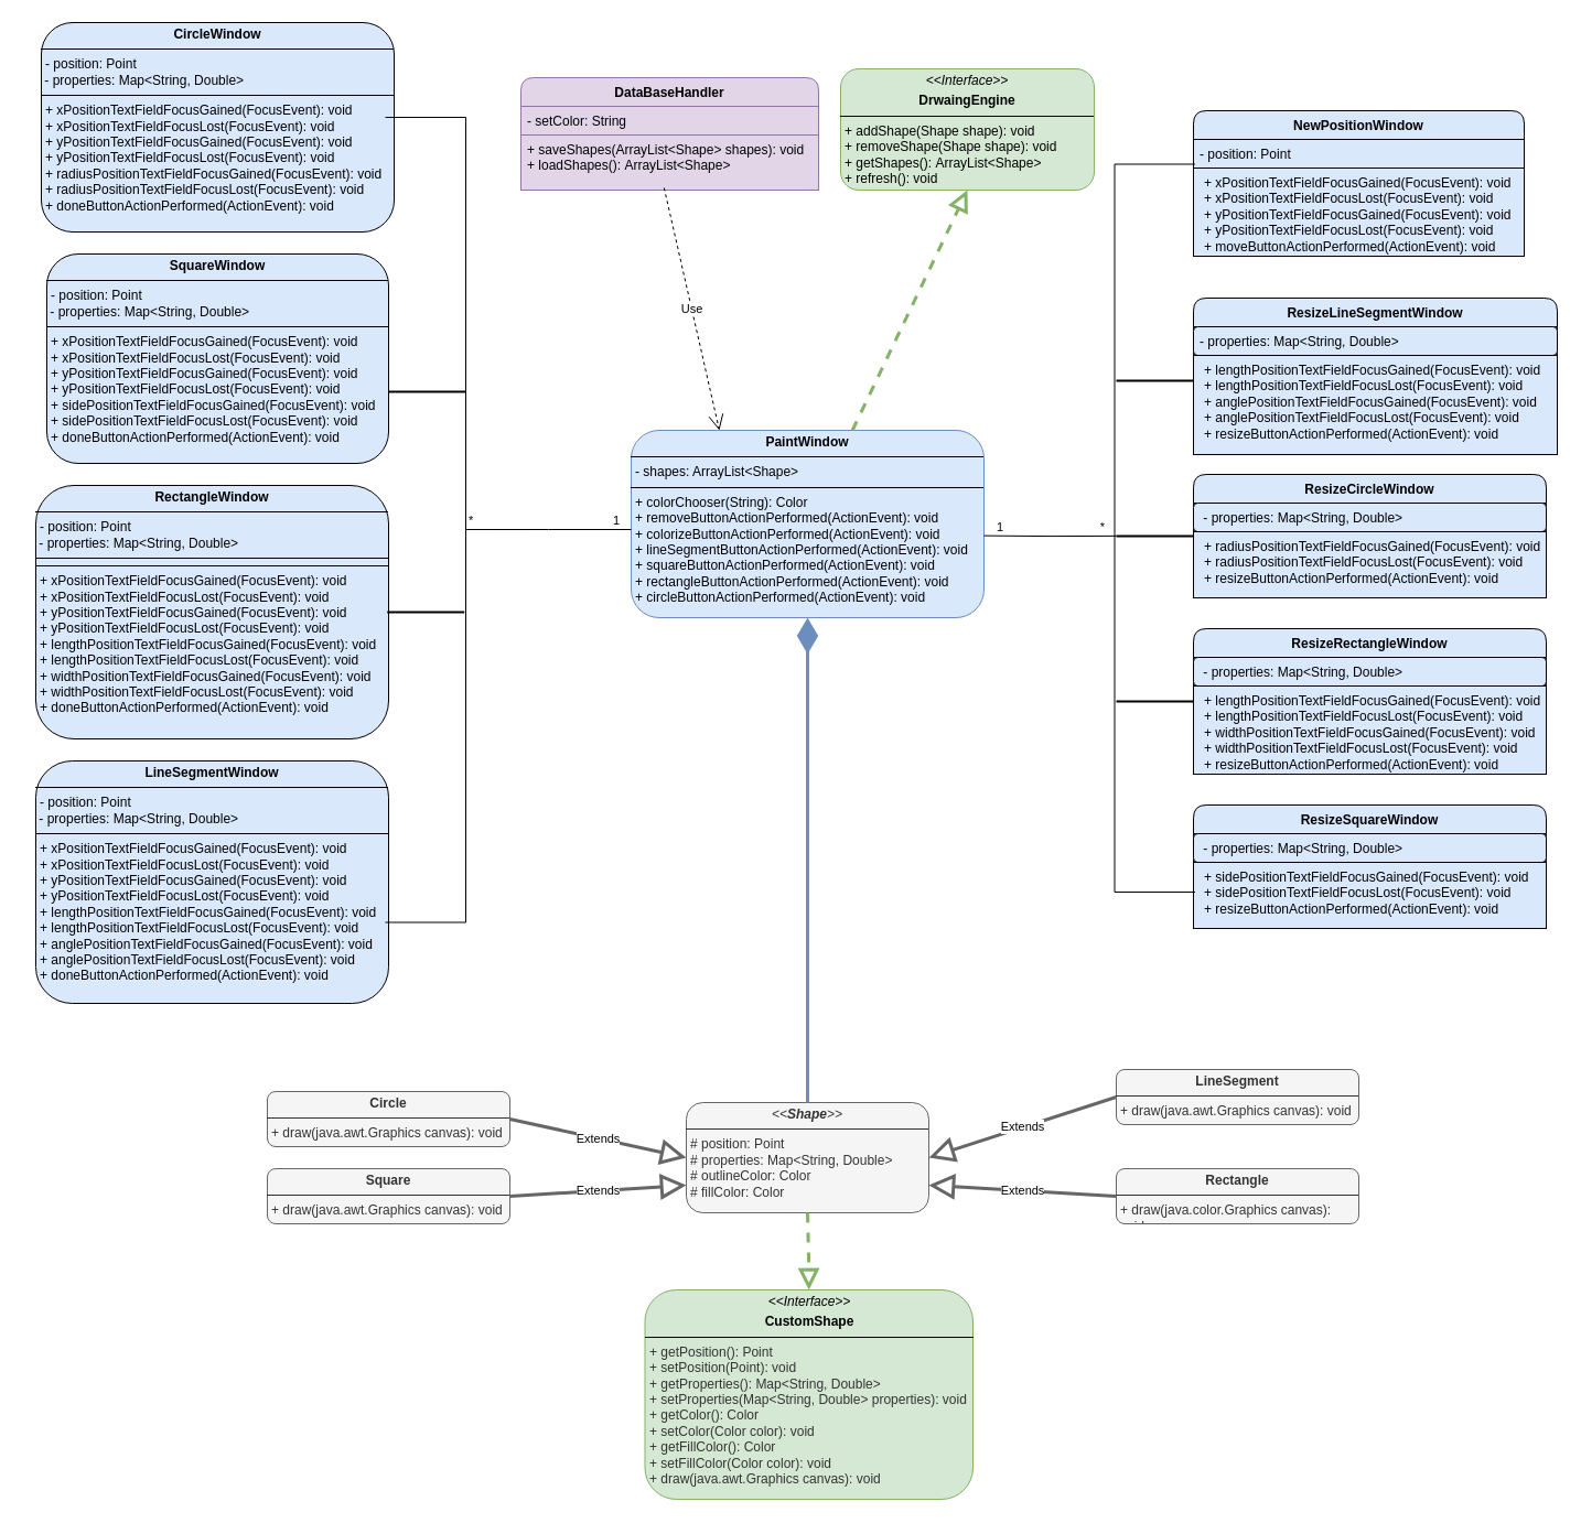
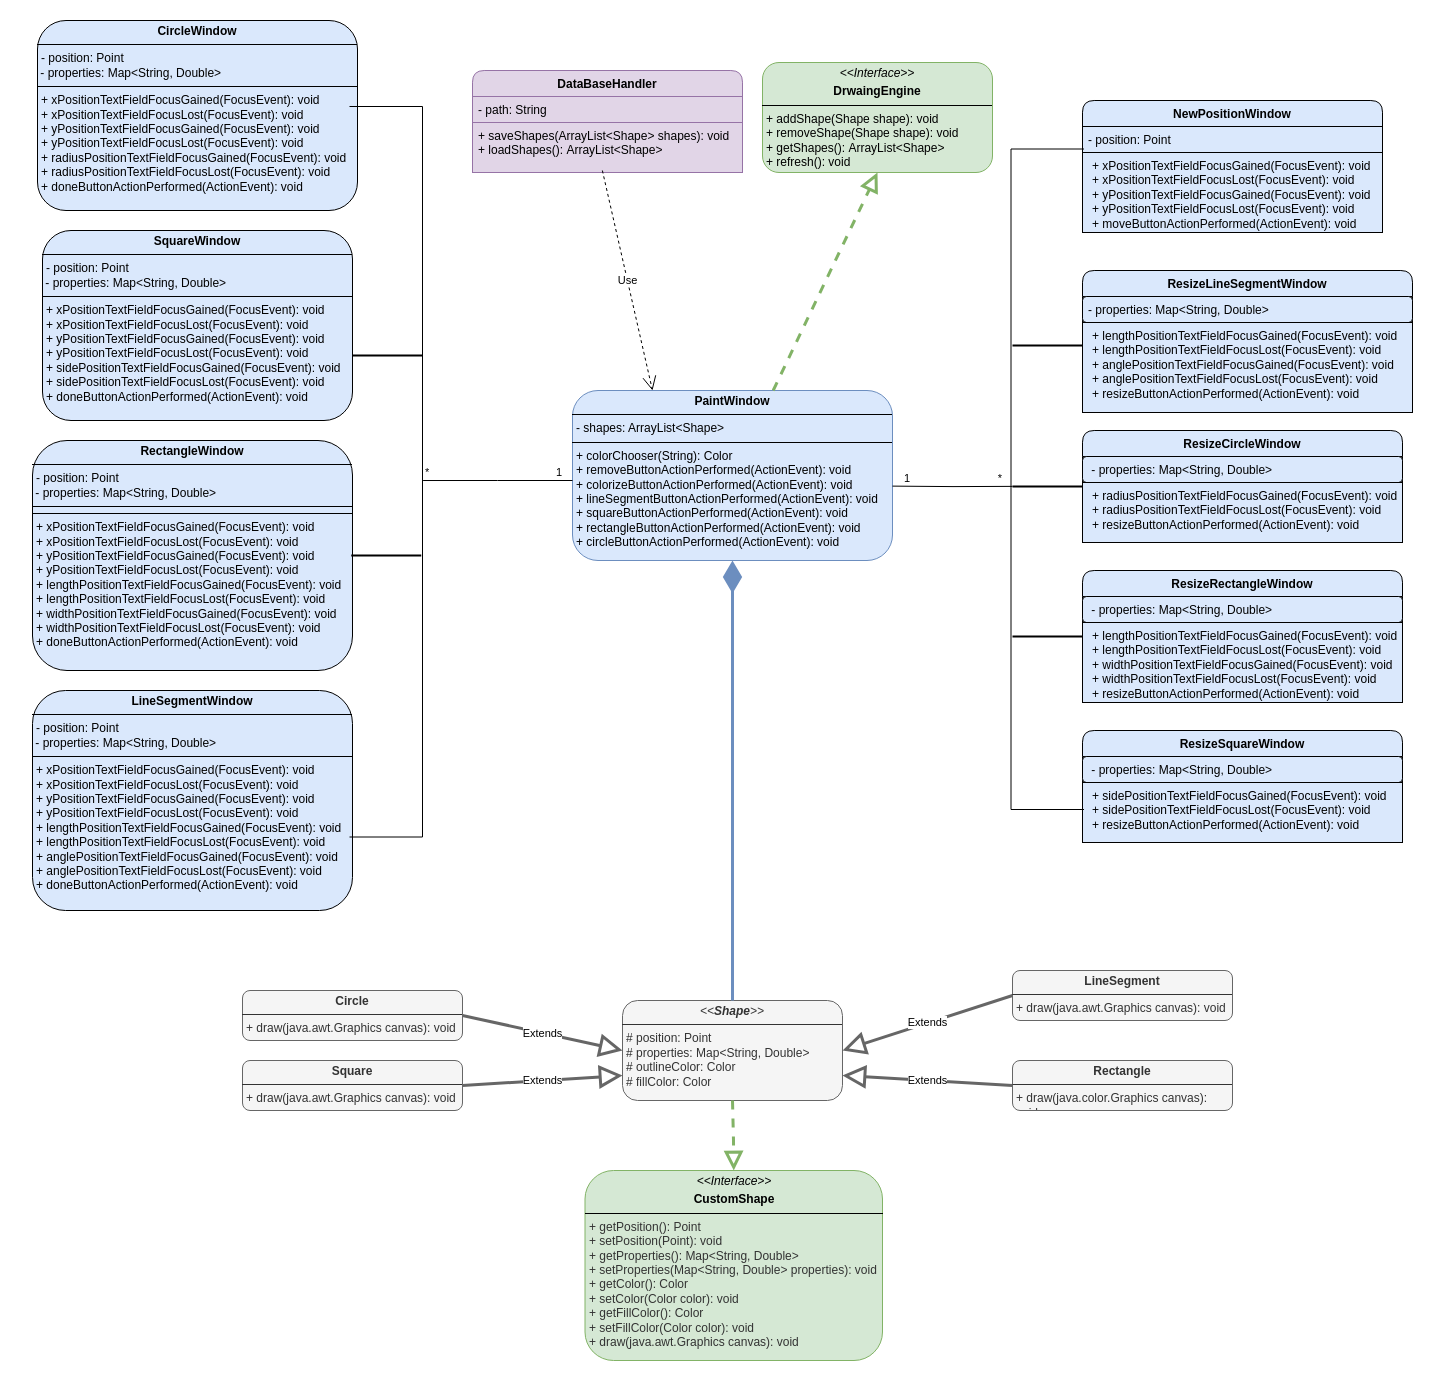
- <mxCell id="22" value="- setColor: String" style="text;strokeColor=#9673a6;fillColor=#e1d5e7;align=left;verticalAlign=top;spacingLeft=4;spacingRight=4;overflow=hidden;rotatable=0;points=[[0,0.5],[1,0.5]];portConstraint=eastwest;whiteSpace=wrap;html=1;rounded=0;" vertex="1" parent="21"><mxGeometry y="26" width="270" height="26" as="geometry" /></mxCell>
+ <mxCell id="22" value="- path: String" style="text;strokeColor=#9673a6;fillColor=#e1d5e7;align=left;verticalAlign=top;spacingLeft=4;spacingRight=4;overflow=hidden;rotatable=0;points=[[0,0.5],[1,0.5]];portConstraint=eastwest;whiteSpace=wrap;html=1;rounded=0;" vertex="1" parent="21"><mxGeometry y="26" width="270" height="26" as="geometry" /></mxCell>
